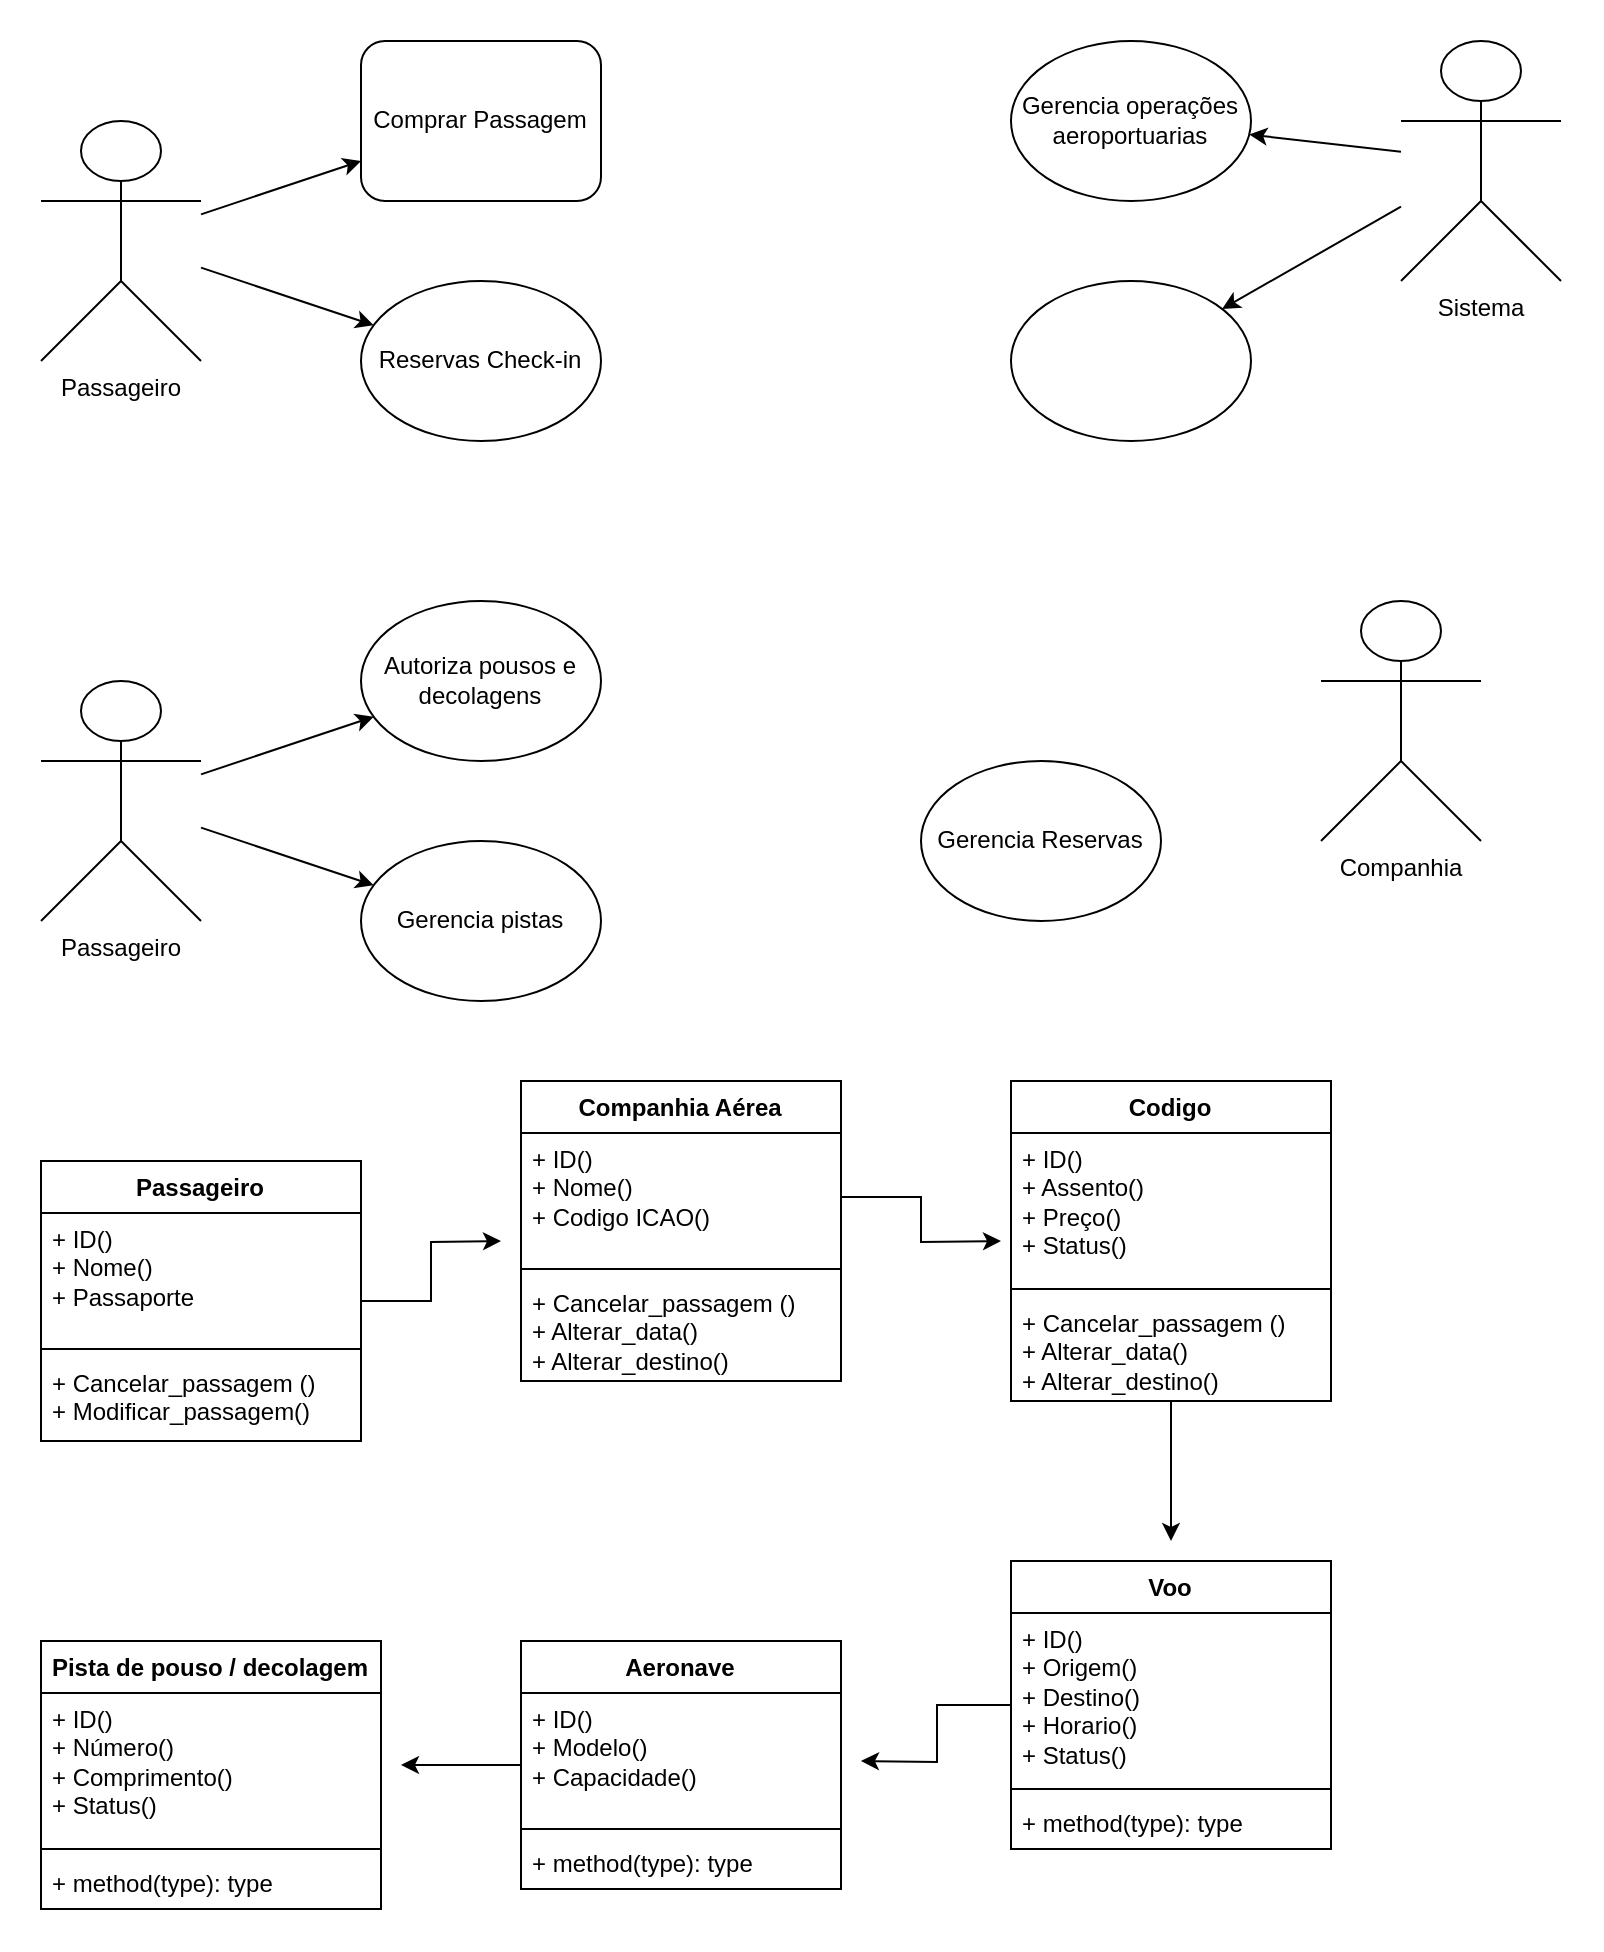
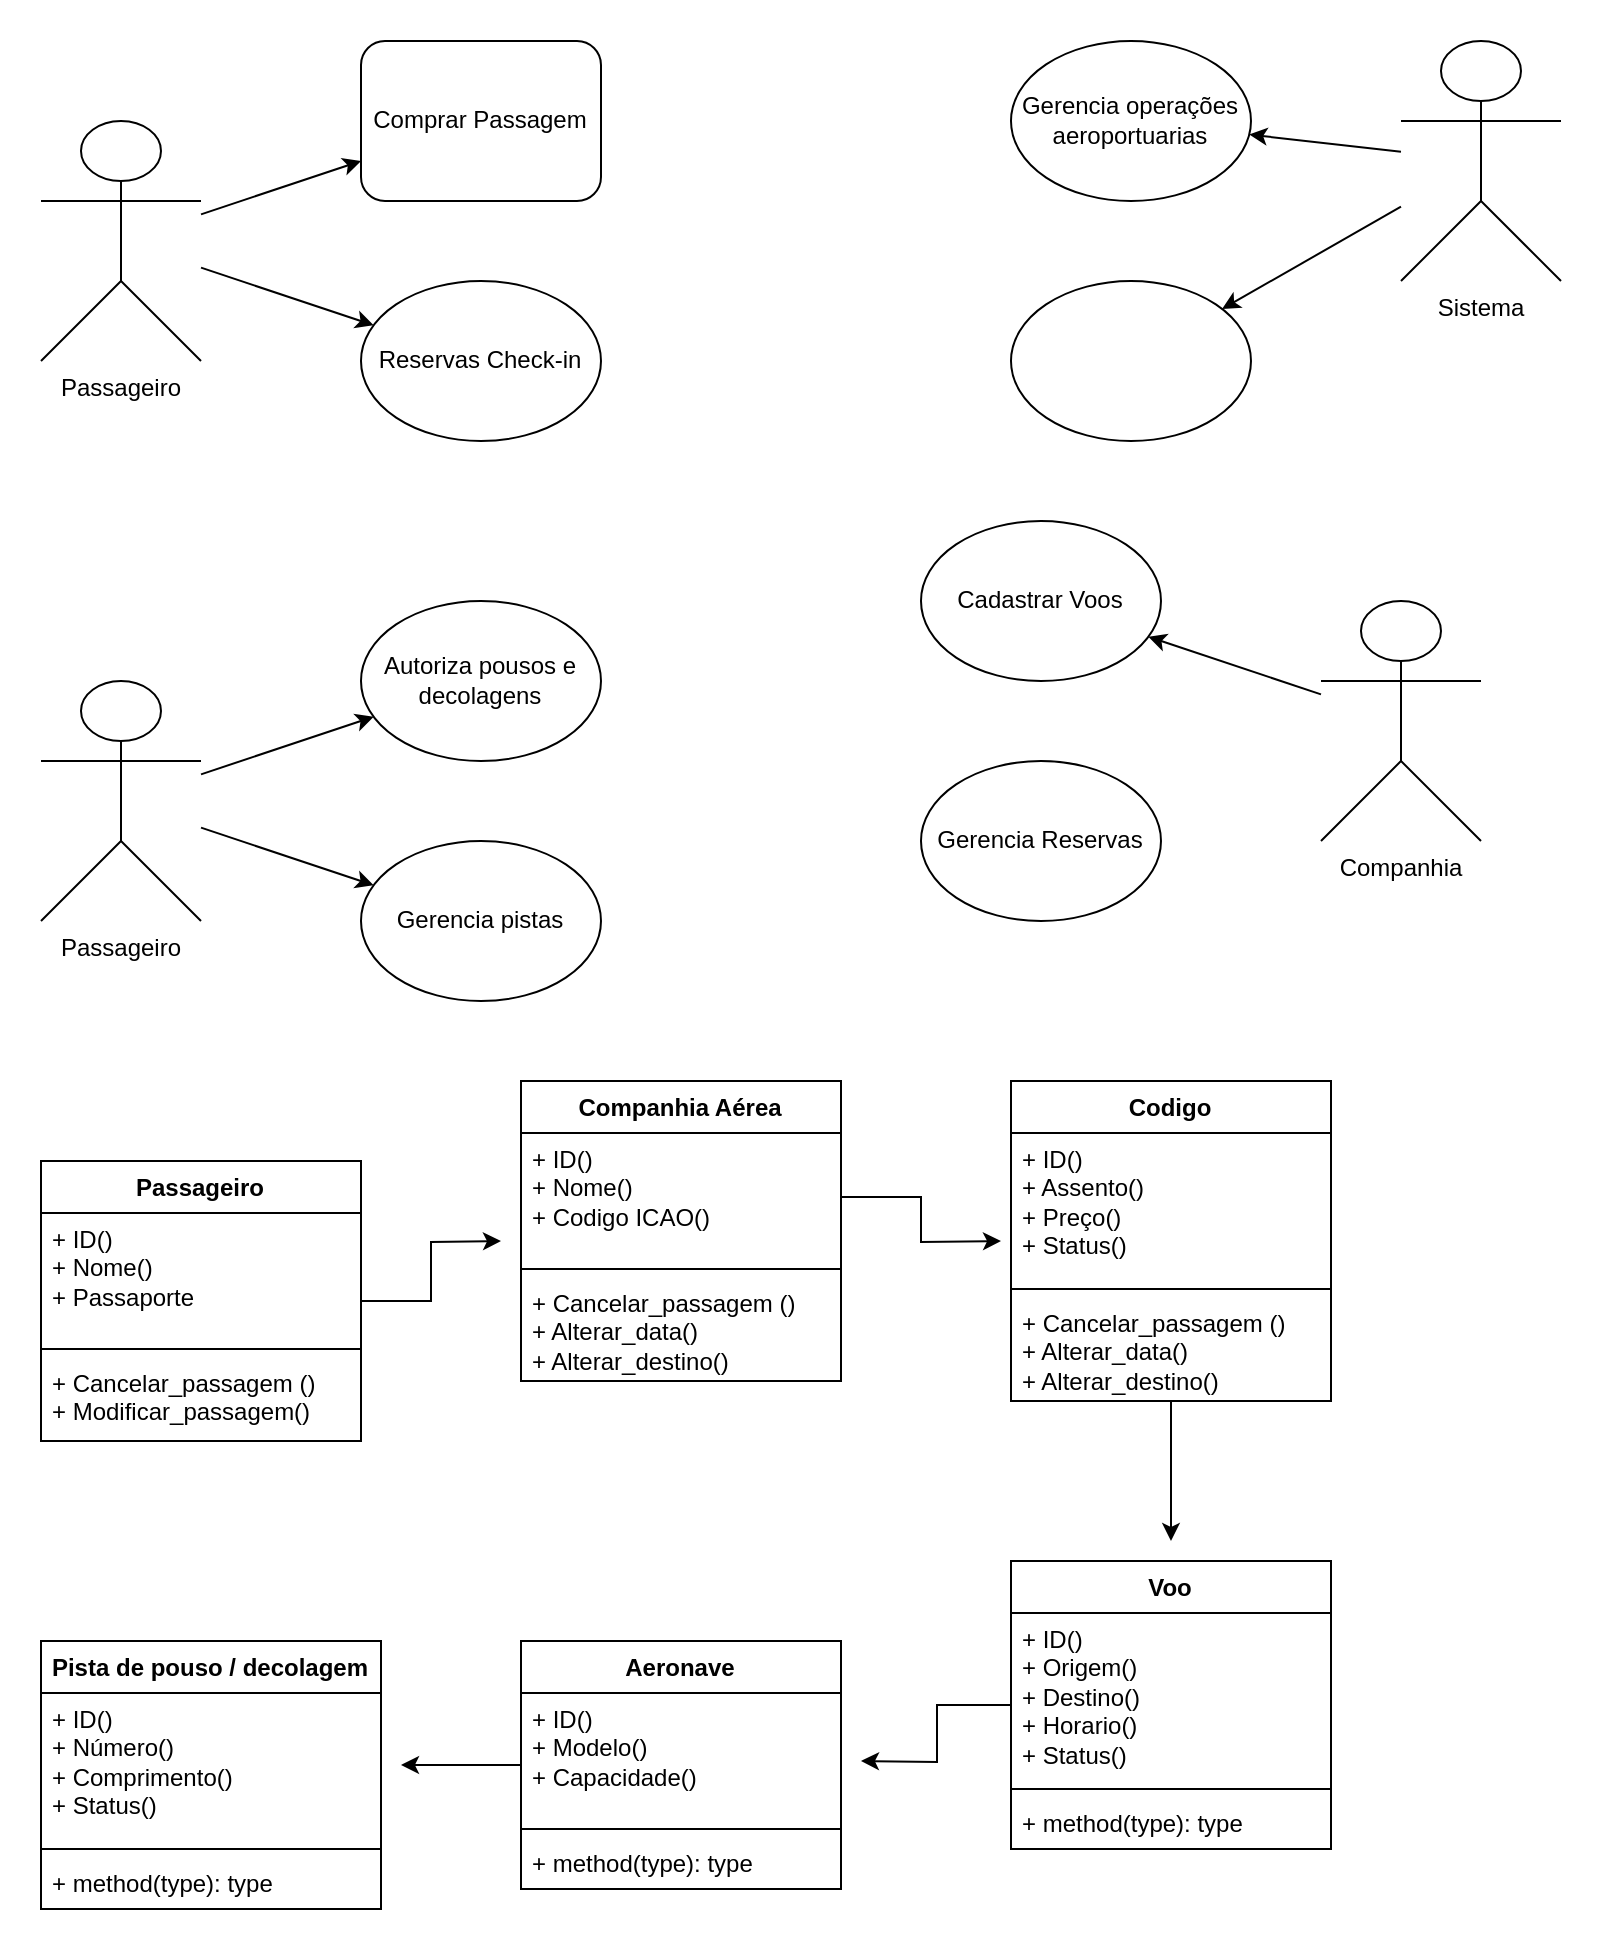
+ <mxCell id="8" value="Cadastrar Voos" style="ellipse;whiteSpace=wrap;html=1;" vertex="1" parent="1"><mxGeometry x="460" y="260" width="120" height="80" as="geometry" /></mxCell>
+ <mxCell id="15" value="" style="endArrow=classic;html=1;rounded=0;" edge="1" parent="1" source="7" target="8"><mxGeometry width="50" height="50" relative="1" as="geometry"><mxPoint x="70" y="663" as="sourcePoint" /><mxPoint x="156" y="692" as="targetPoint" /></mxGeometry></mxCell>
